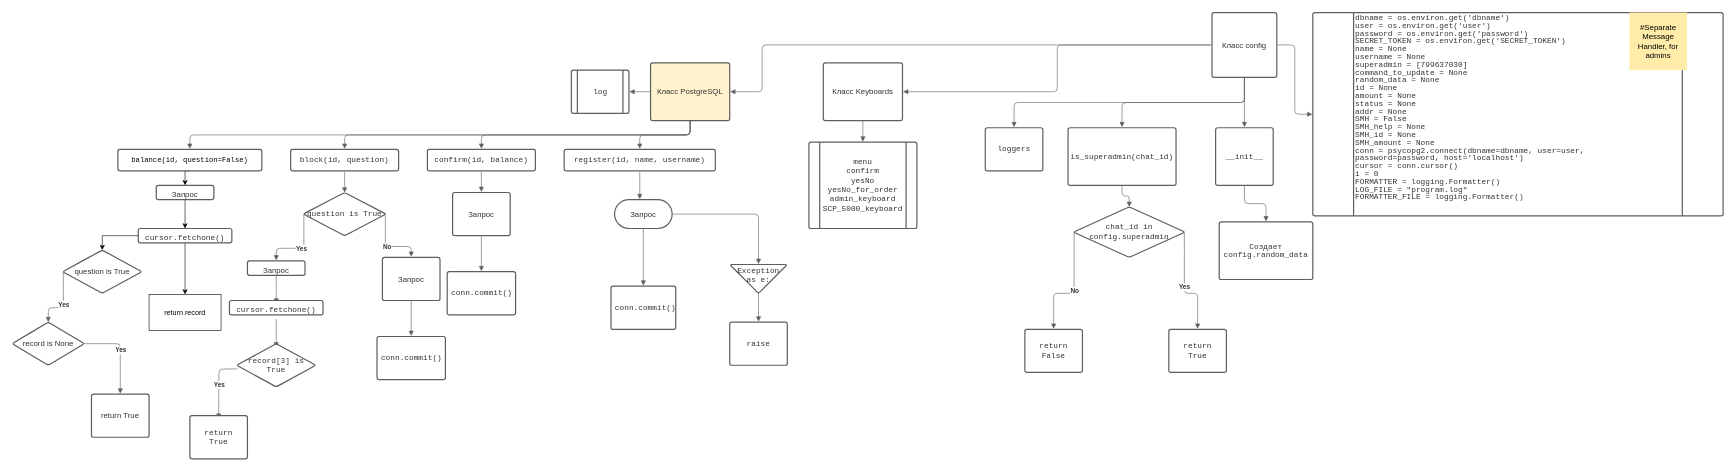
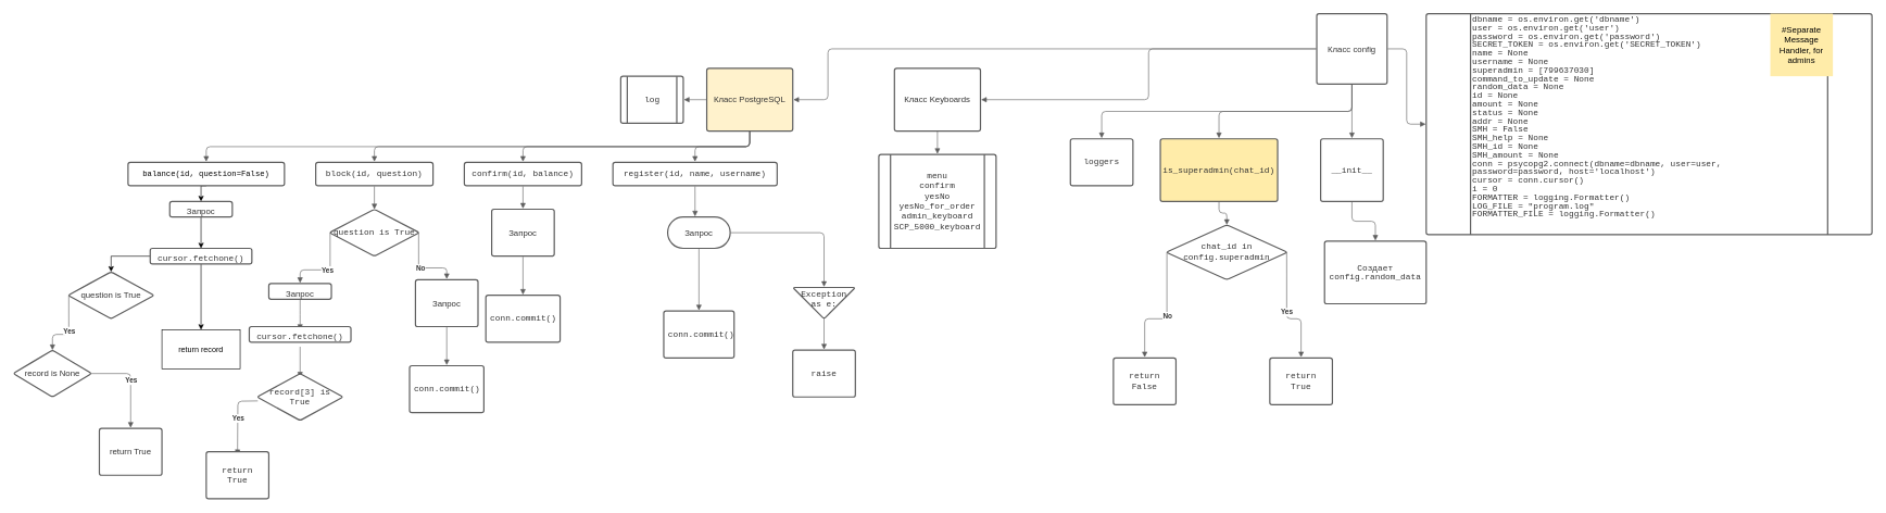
- <mxCell id="10" value="is_superadmin(chat_id)" style="html=1;overflow=block;blockSpacing=1;whiteSpace=wrap;;whiteSpace=wrap;fontSize=13;fontFamily=Liberation Mono;fontColor=#333333;spacing=3;strokeColor=#5e5e5e;strokeOpacity=100;rounded=1;absoluteArcSize=1;arcSize=7;strokeWidth=2;" vertex="1" parent="1"><mxGeometry x="1780" y="212" width="180" height="96" as="geometry" /></mxCell>
+ <mxCell id="10" value="is_superadmin(chat_id)" style="html=1;overflow=block;blockSpacing=1;whiteSpace=wrap;whiteSpace=wrap;fontSize=13;fontFamily=Liberation Mono;fontColor=#333333;spacing=3;strokeColor=#5e5e5e;strokeOpacity=100;rounded=1;absoluteArcSize=1;arcSize=7;strokeWidth=2;fillColor=#ffeca9;" vertex="1" parent="1"><mxGeometry x="1780" y="212" width="180" height="96" as="geometry" /></mxCell>
- <mxCell id="80" value="return record" style="rounded=0;whiteSpace=wrap;html=1;" vertex="1" parent="1"><mxGeometry x="248" y="490" width="120" height="60" as="geometry" /></mxCell>
+ <mxCell id="80" value="return record" style="rounded=0;whiteSpace=wrap;html=1;" vertex="1" parent="1"><mxGeometry x="248" y="505" width="120" height="60" as="geometry" /></mxCell>
